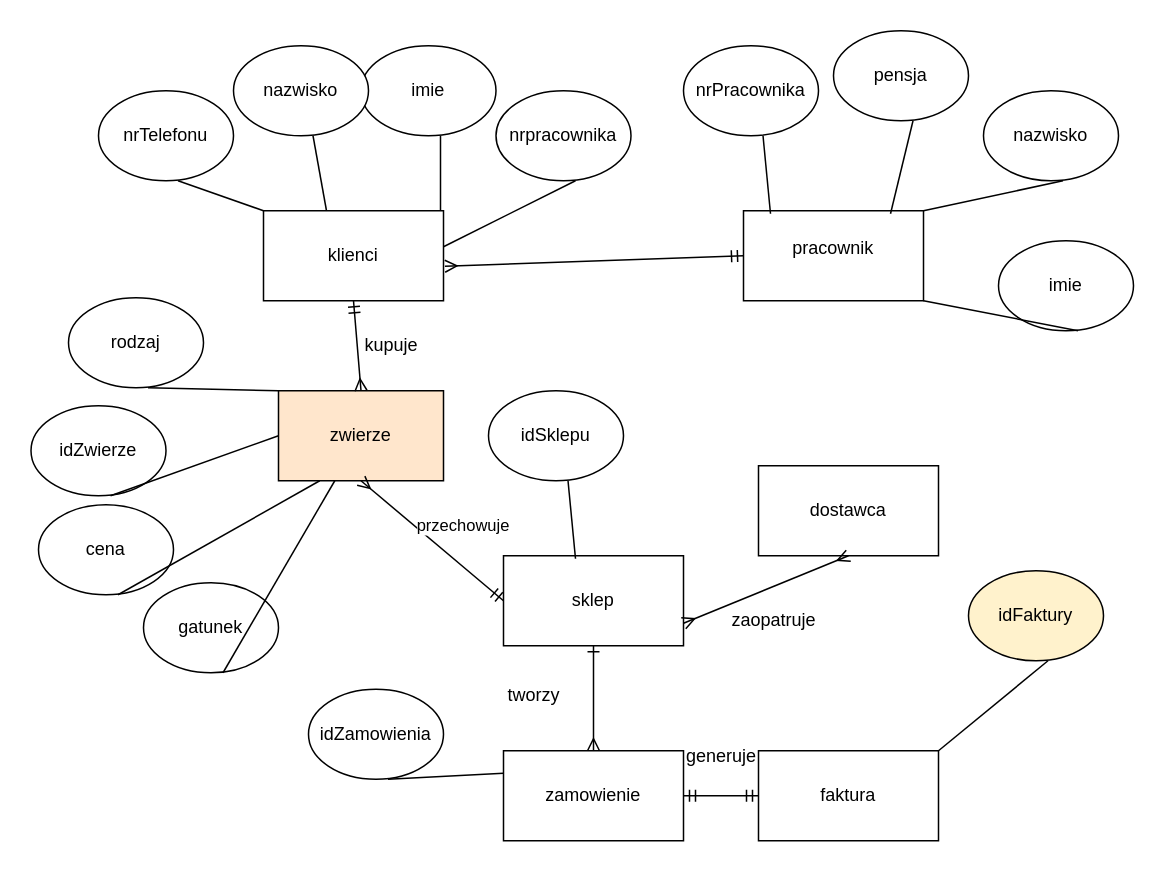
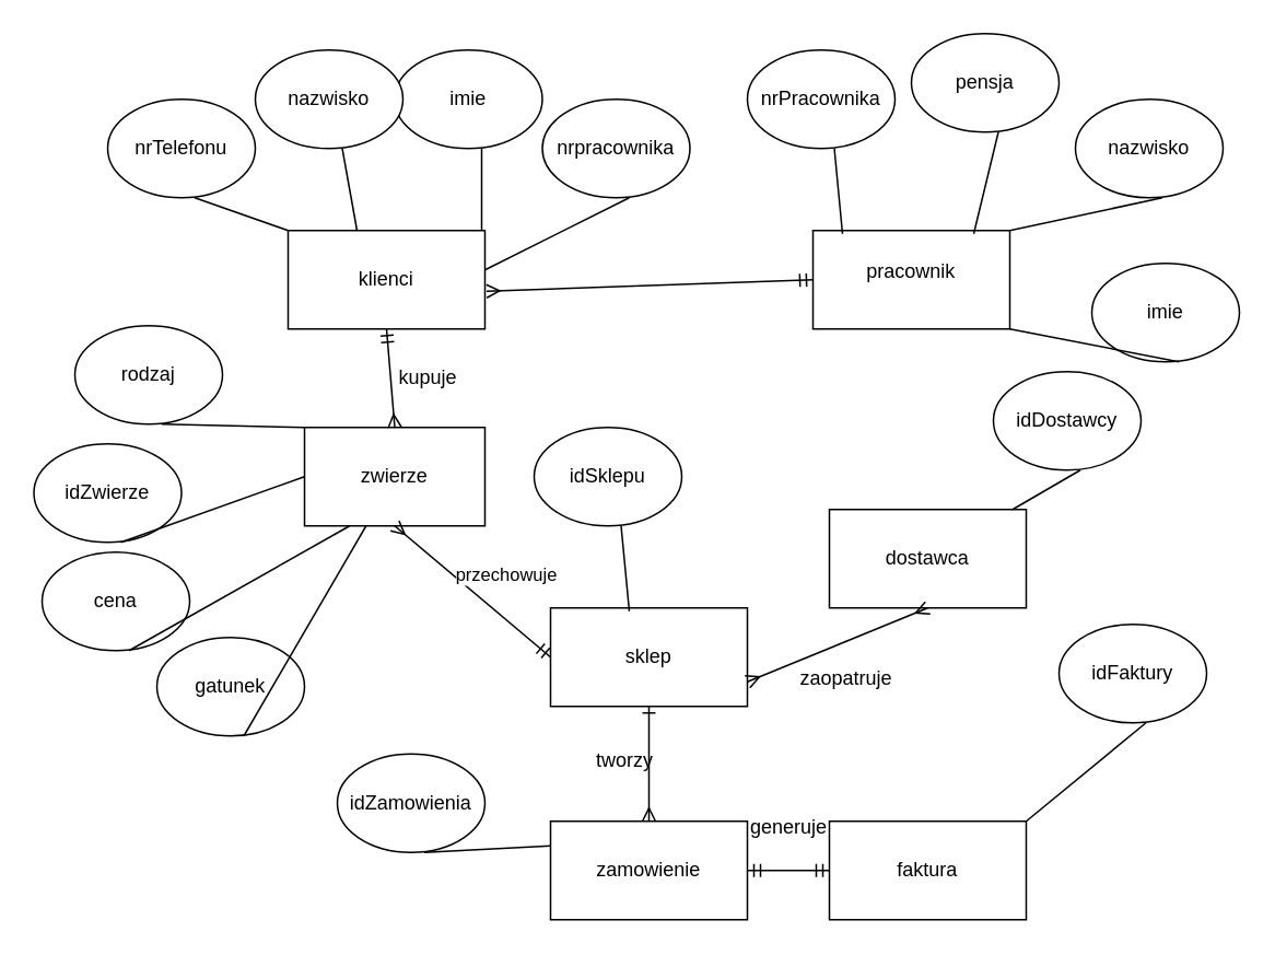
+ <mxCell id="46" value="idDostawcy" style="ellipse;whiteSpace=wrap;html=1;" vertex="1" parent="1"><mxGeometry x="605" y="226" width="90" height="60" as="geometry" /></mxCell>
- <mxCell id="5" value="zwierze" style="rounded=0;whiteSpace=wrap;html=1;fillColor=#ffe6cc;" vertex="1" parent="1"><mxGeometry x="185" y="260" width="110" height="60" as="geometry" /></mxCell>
+ <mxCell id="5" value="zwierze" style="rounded=0;whiteSpace=wrap;html=1;" vertex="1" parent="1"><mxGeometry x="185" y="260" width="110" height="60" as="geometry" /></mxCell>
+ <mxCell id="47" value="" style="endArrow=none;html=1;rounded=0;entryX=0.589;entryY=1;entryDx=0;entryDy=0;entryPerimeter=0;" edge="1" parent="1" target="46" source="10"><mxGeometry width="50" height="50" relative="1" as="geometry"><mxPoint x="675" y="336" as="sourcePoint" /><mxPoint x="655" y="376" as="targetPoint" /></mxGeometry></mxCell>
- <mxCell id="50" value="idFaktury" style="ellipse;whiteSpace=wrap;html=1;fillColor=#fff2cc;" vertex="1" parent="1"><mxGeometry x="645" y="380" width="90" height="60" as="geometry" /></mxCell>
+ <mxCell id="50" value="idFaktury" style="ellipse;whiteSpace=wrap;html=1;" vertex="1" parent="1"><mxGeometry x="645" y="380" width="90" height="60" as="geometry" /></mxCell>
- <mxCell id="15" value="tworzy" style="text;html=1;align=center;verticalAlign=middle;resizable=0;points=[];autosize=1;strokeColor=none;fillColor=none;" vertex="1" parent="1"><mxGeometry x="325" y="448" width="60" height="30" as="geometry" /></mxCell>
+ <mxCell id="15" value="tworzy" style="text;html=1;align=center;verticalAlign=middle;resizable=0;points=[];autosize=1;strokeColor=none;fillColor=none;" vertex="1" parent="1"><mxGeometry x="350" y="448" width="60" height="30" as="geometry" /></mxCell>
